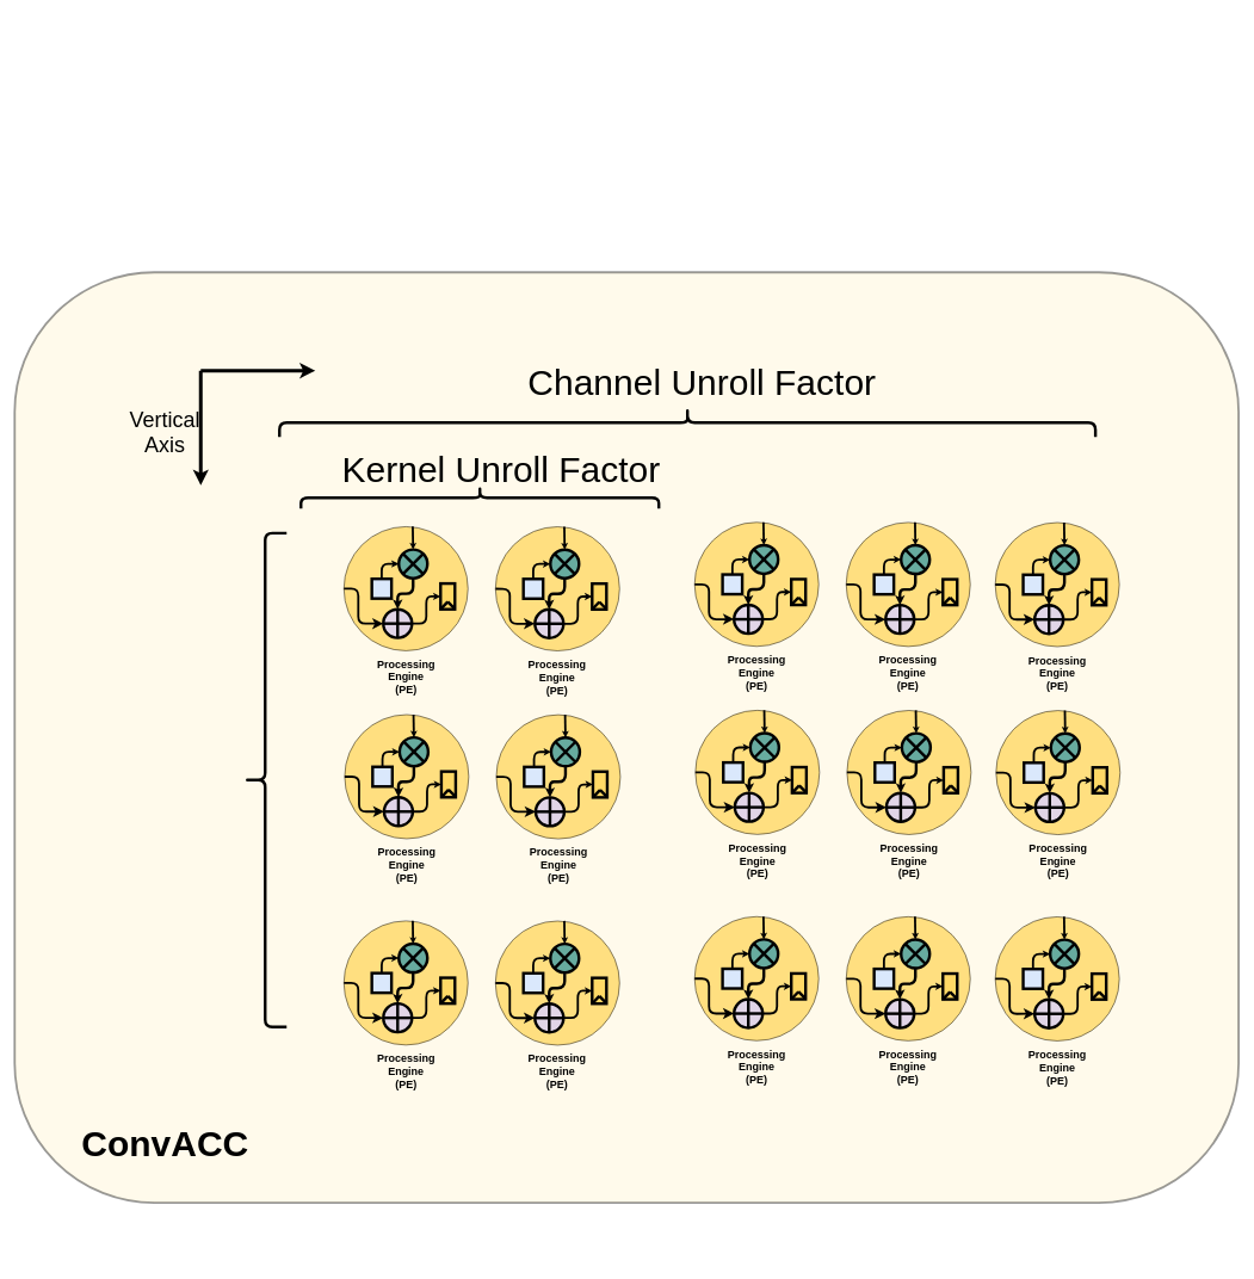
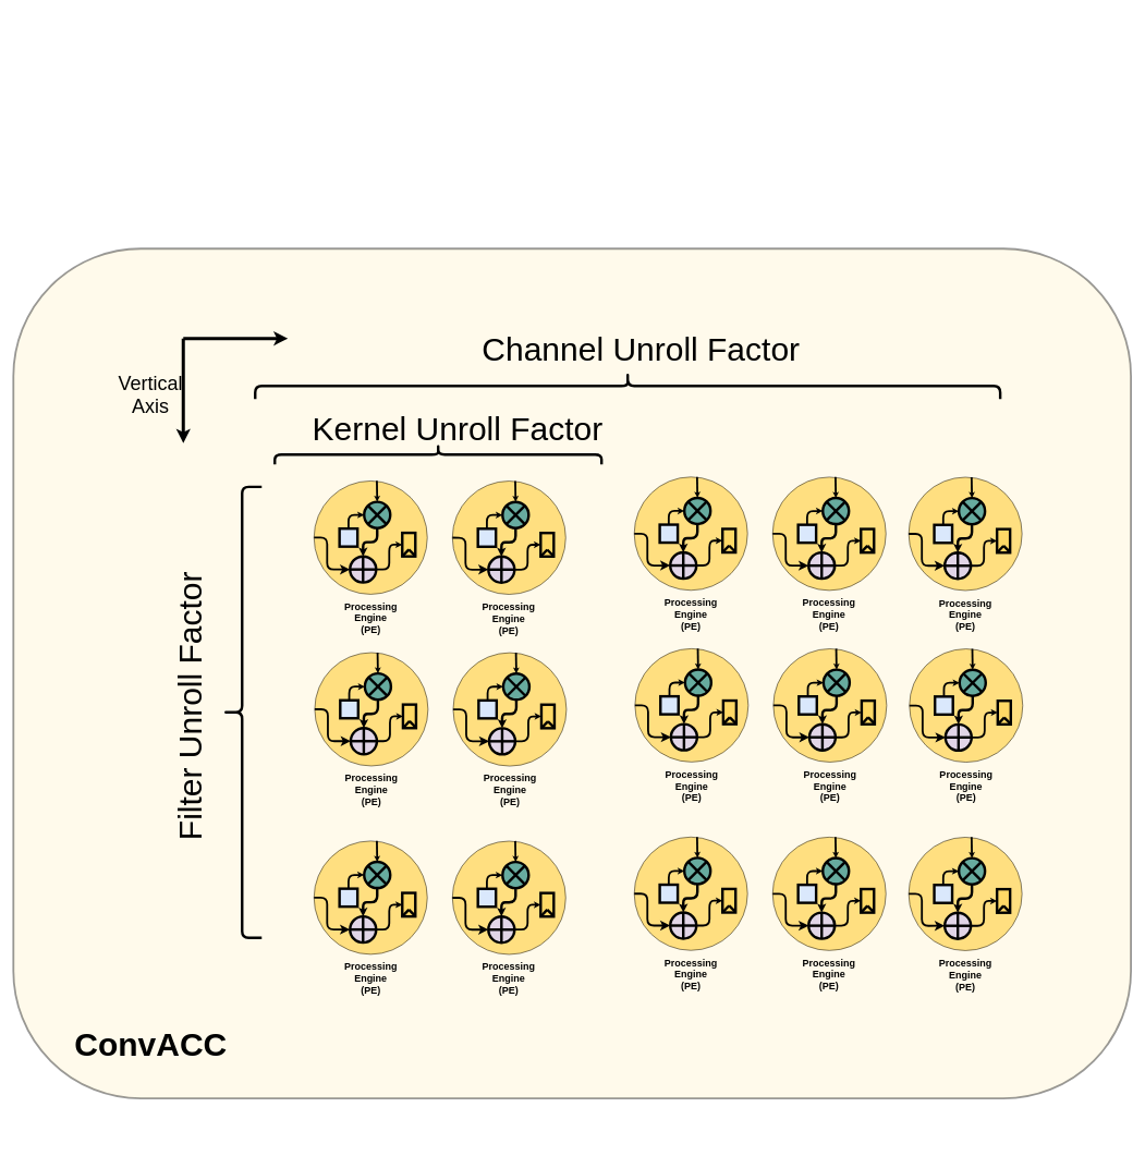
+ <mxCell id="4" value="Filter Unroll Factor" style="text;html=1;strokeColor=none;fillColor=none;align=center;verticalAlign=middle;whiteSpace=wrap;rounded=0;glass=0;fontSize=50;fontColor=#000000;horizontal=0;" parent="1" vertex="1"><mxGeometry x="260" y="791.12" width="60" height="577.5" as="geometry" /></mxCell>
